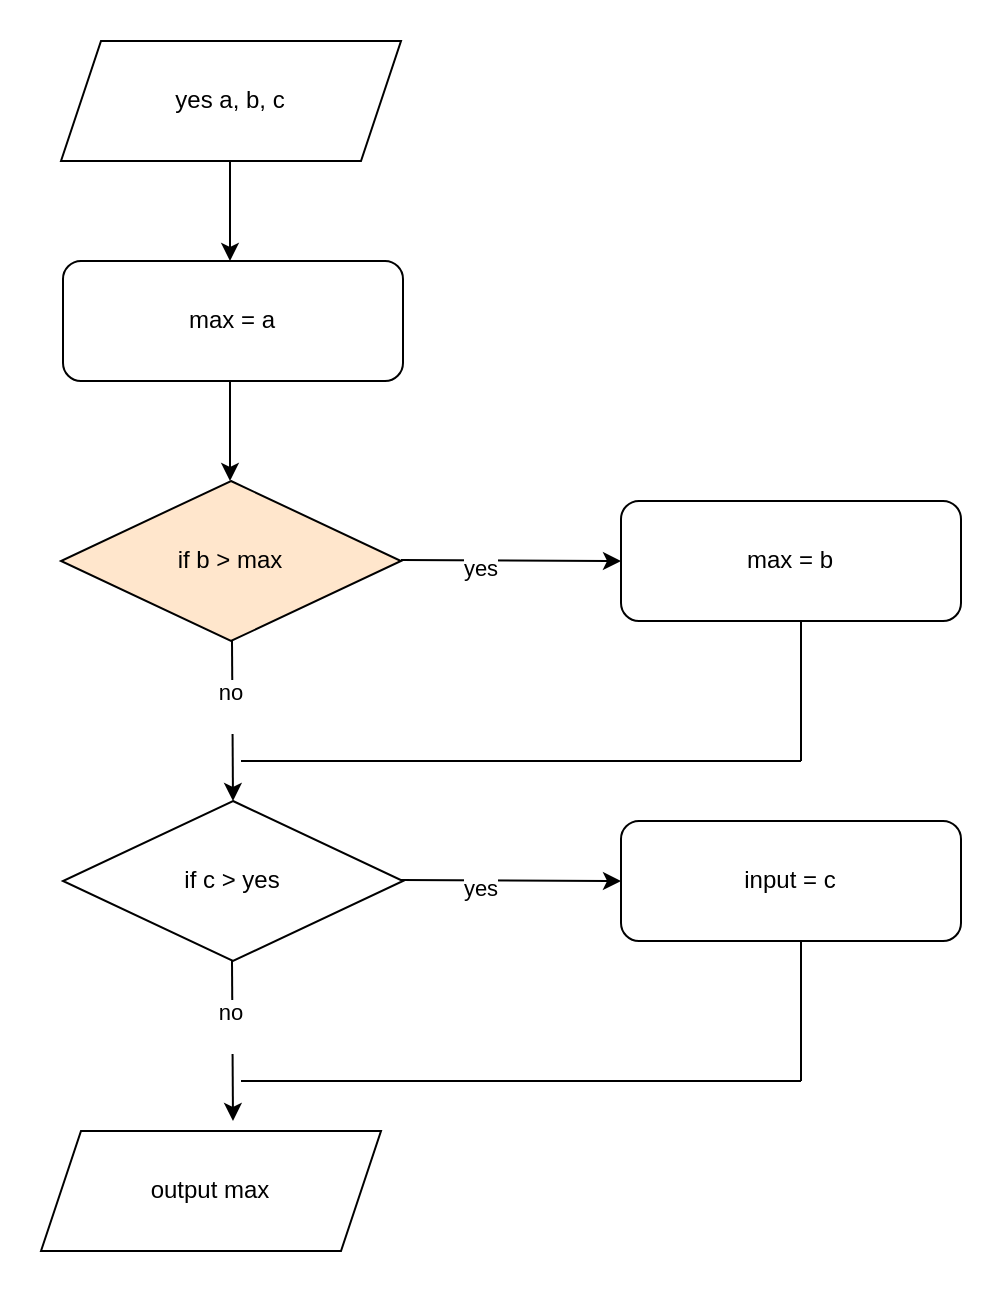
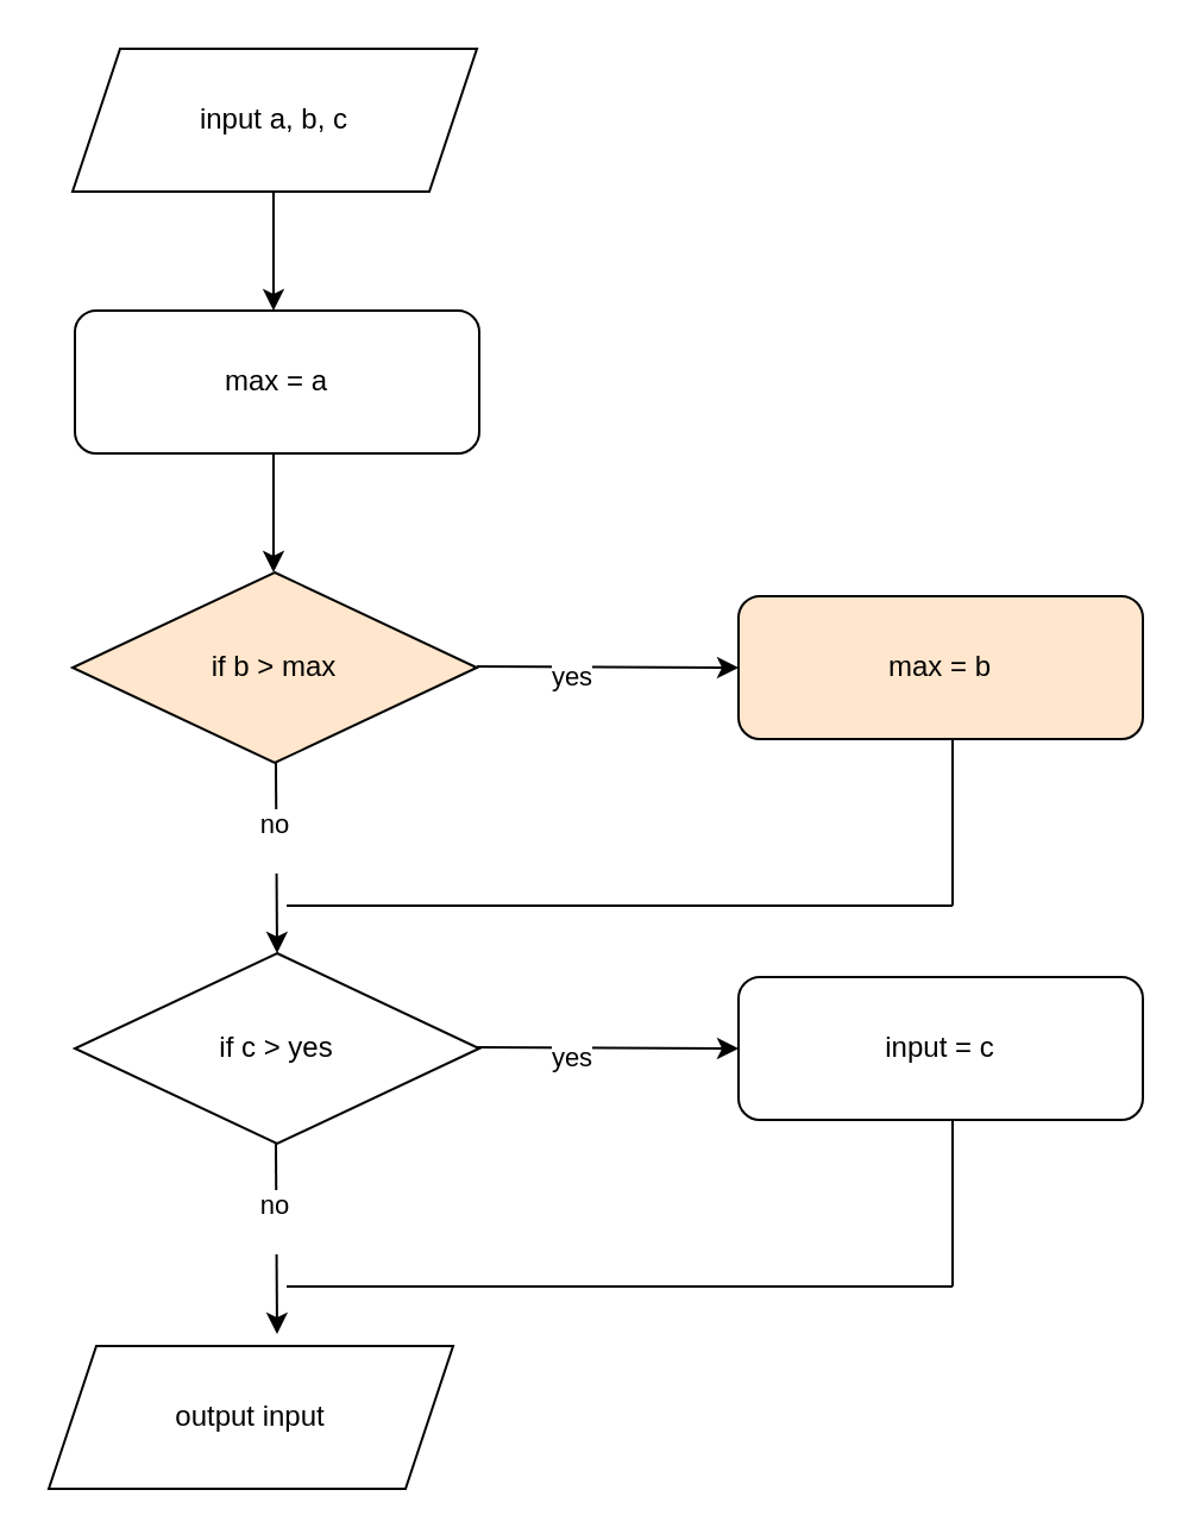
- <mxCell id="2" value="yes a, b, c" style="shape=parallelogram;perimeter=parallelogramPerimeter;whiteSpace=wrap;html=1;fixedSize=1;" vertex="1" parent="1"><mxGeometry x="30" y="20" width="170" height="60" as="geometry" /></mxCell>
+ <mxCell id="2" value="input a, b, c" style="shape=parallelogram;perimeter=parallelogramPerimeter;whiteSpace=wrap;html=1;fixedSize=1;" vertex="1" parent="1"><mxGeometry x="30" y="20" width="170" height="60" as="geometry" /></mxCell>
- <mxCell id="9" value="max = b" style="rounded=1;whiteSpace=wrap;html=1;" vertex="1" parent="1"><mxGeometry x="310" y="250" width="170" height="60" as="geometry" /></mxCell>
+ <mxCell id="9" value="max = b" style="rounded=1;whiteSpace=wrap;html=1;fillColor=#ffe6cc;" vertex="1" parent="1"><mxGeometry x="310" y="250" width="170" height="60" as="geometry" /></mxCell>
- <mxCell id="22" value="output max" style="shape=parallelogram;perimeter=parallelogramPerimeter;whiteSpace=wrap;html=1;fixedSize=1;" vertex="1" parent="1"><mxGeometry x="20" y="565" width="170" height="60" as="geometry" /></mxCell>
+ <mxCell id="22" value="output input" style="shape=parallelogram;perimeter=parallelogramPerimeter;whiteSpace=wrap;html=1;fixedSize=1;" vertex="1" parent="1"><mxGeometry x="20" y="565" width="170" height="60" as="geometry" /></mxCell>
